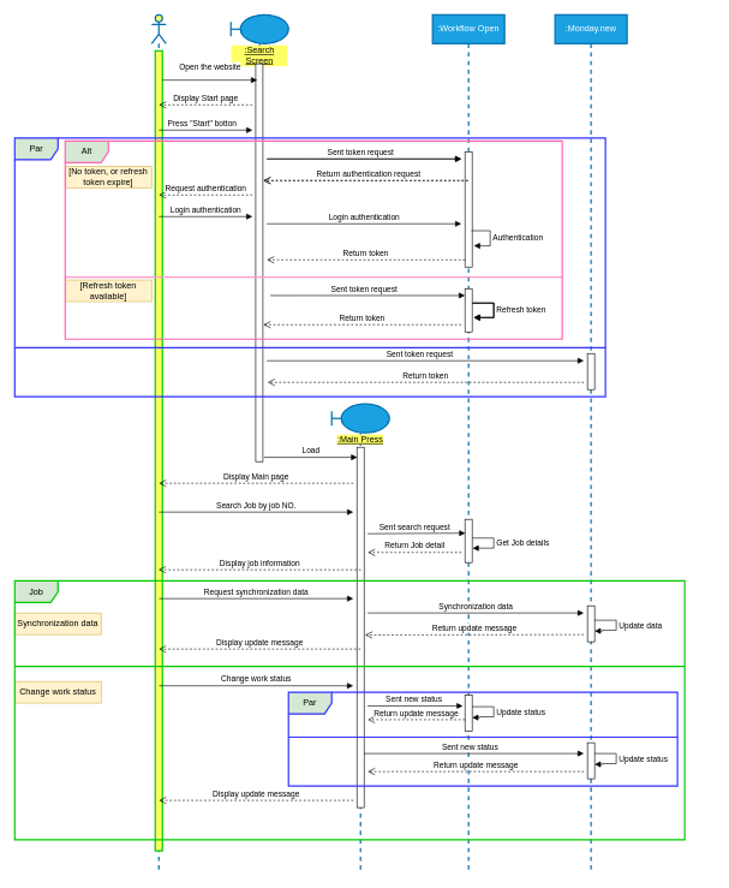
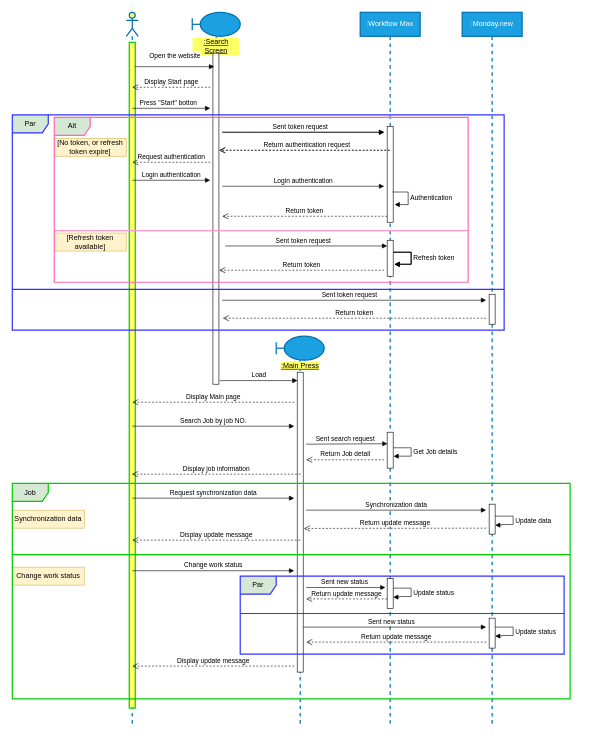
- <mxCell id="4" value=":Workflow Open" style="shape=umlLifeline;perimeter=lifelinePerimeter;whiteSpace=wrap;html=1;container=1;collapsible=0;recursiveResize=0;outlineConnect=0;fillColor=#1ba1e2;strokeColor=#006EAF;fontColor=#ffffff;strokeWidth=2;" parent="1" vertex="1"><mxGeometry x="600" y="20" width="100" height="1190" as="geometry" /></mxCell>
+ <mxCell id="4" value=":Workflow Max" style="shape=umlLifeline;perimeter=lifelinePerimeter;whiteSpace=wrap;html=1;container=1;collapsible=0;recursiveResize=0;outlineConnect=0;fillColor=#1ba1e2;strokeColor=#006EAF;fontColor=#ffffff;strokeWidth=2;" parent="1" vertex="1"><mxGeometry x="600" y="20" width="100" height="1190" as="geometry" /></mxCell>
